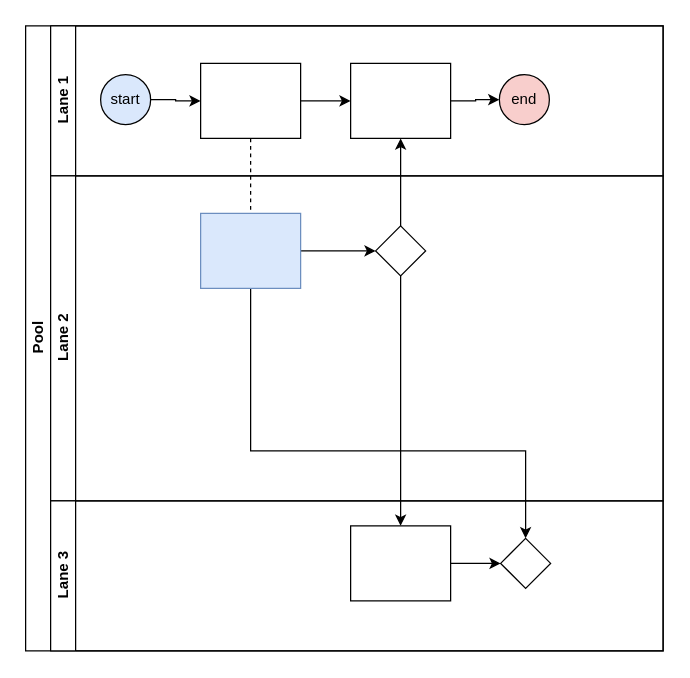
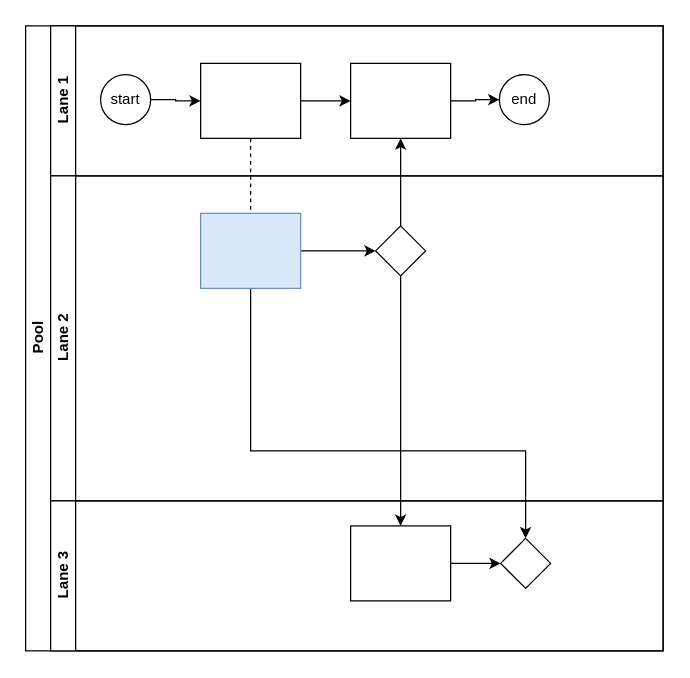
- <mxCell id="9" value="start" style="ellipse;whiteSpace=wrap;html=1;rotation=0;fillColor=#dae8fc;" vertex="1" parent="7"><mxGeometry x="40" y="39" width="40" height="40" as="geometry" /></mxCell>
+ <mxCell id="9" value="start" style="ellipse;whiteSpace=wrap;html=1;rotation=0;" vertex="1" parent="7"><mxGeometry x="40" y="39" width="40" height="40" as="geometry" /></mxCell>
- <mxCell id="14" value="end" style="ellipse;whiteSpace=wrap;html=1;rotation=0;fillColor=#f8cecc;" vertex="1" parent="7"><mxGeometry x="359" y="39" width="40" height="40" as="geometry" /></mxCell>
+ <mxCell id="14" value="end" style="ellipse;whiteSpace=wrap;html=1;rotation=0;" vertex="1" parent="7"><mxGeometry x="359" y="39" width="40" height="40" as="geometry" /></mxCell>
